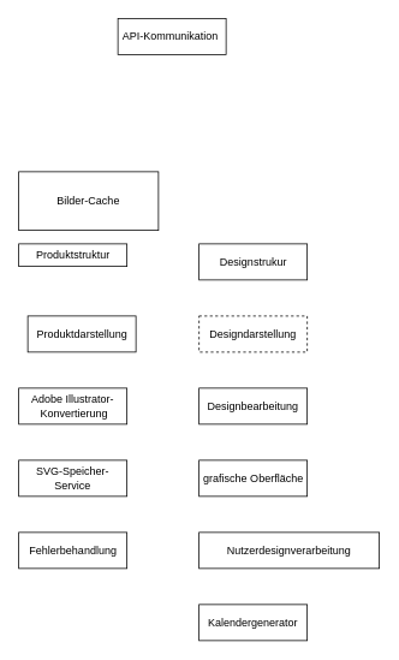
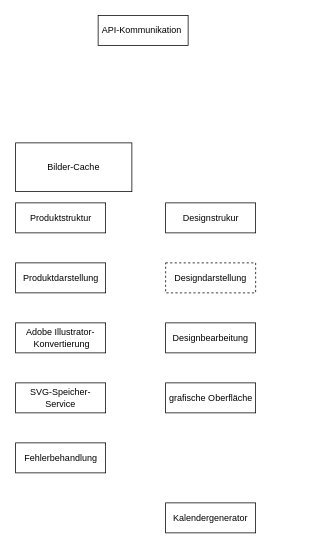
- <mxCell id="5" value="Produktstruktur" style="html=1;" vertex="1" parent="1"><mxGeometry x="20" y="270" width="120" height="25" as="geometry" /></mxCell>
+ <mxCell id="5" value="Produktstruktur" style="html=1;" vertex="1" parent="1"><mxGeometry x="20" y="270" width="120" height="40" as="geometry" /></mxCell>
- <mxCell id="2" value="Produktdarstellung" style="html=1;" vertex="1" parent="1"><mxGeometry x="30" y="350" width="120" height="40" as="geometry" /></mxCell>
+ <mxCell id="2" value="Produktdarstellung" style="html=1;" vertex="1" parent="1"><mxGeometry x="20" y="350" width="120" height="40" as="geometry" /></mxCell>
- <mxCell id="11" value="Nutzerdesignverarbeitung" style="rounded=0;whiteSpace=wrap;html=1;" vertex="1" parent="1"><mxGeometry x="220" y="590" width="200" height="40" as="geometry" /></mxCell>
